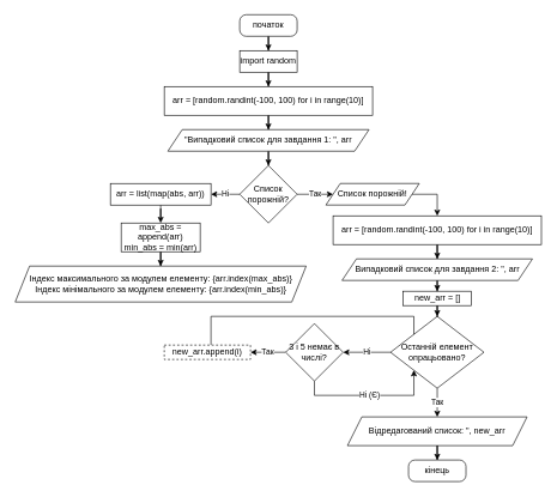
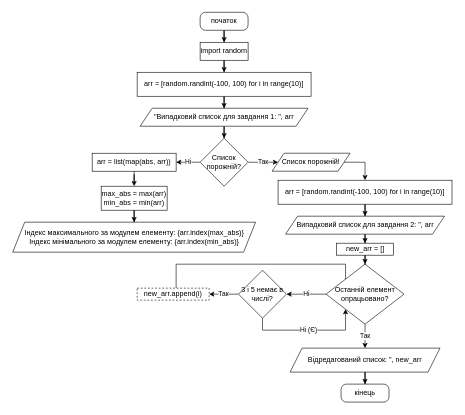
- <mxCell id="16" value="max_abs = append(arr)&lt;div&gt;min_abs = min(arr)&lt;/div&gt;" style="rounded=0;whiteSpace=wrap;html=1;" vertex="1" parent="1"><mxGeometry x="168" y="310" width="110" height="40" as="geometry" /></mxCell>
+ <mxCell id="16" value="max_abs = max(arr)&lt;div&gt;min_abs = min(arr)&lt;/div&gt;" style="rounded=0;whiteSpace=wrap;html=1;" vertex="1" parent="1"><mxGeometry x="168" y="310" width="110" height="40" as="geometry" /></mxCell>
